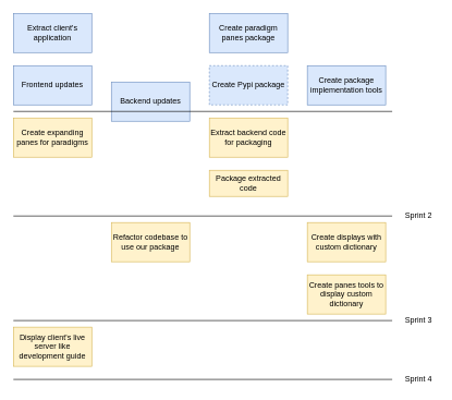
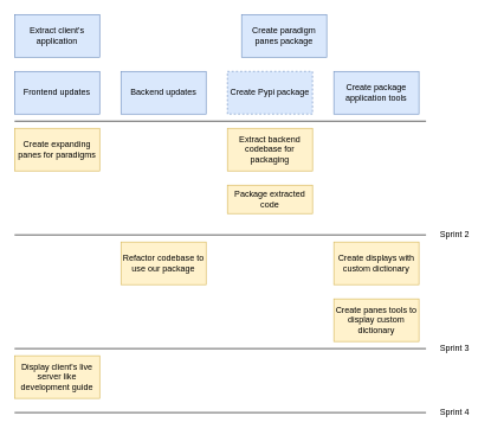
- <mxCell id="10" value="Create paradigm panes package" style="rounded=0;whiteSpace=wrap;html=1;fillColor=#dae8fc;strokeColor=#6c8ebf;" vertex="1" parent="1"><mxGeometry x="320" y="20" width="120" height="60" as="geometry" /></mxCell>
+ <mxCell id="10" value="Create paradigm panes package" style="rounded=0;whiteSpace=wrap;html=1;fillColor=#dae8fc;strokeColor=#6c8ebf;" vertex="1" parent="1"><mxGeometry x="340" y="20" width="120" height="60" as="geometry" /></mxCell>
- <mxCell id="14" value="Create package implementation tools" style="rounded=0;whiteSpace=wrap;html=1;fillColor=#dae8fc;strokeColor=#6c8ebf;" vertex="1" parent="1"><mxGeometry x="470" y="100" width="120" height="60" as="geometry" /></mxCell>
+ <mxCell id="14" value="Create package application tools" style="rounded=0;whiteSpace=wrap;html=1;fillColor=#dae8fc;strokeColor=#6c8ebf;" vertex="1" parent="1"><mxGeometry x="470" y="100" width="120" height="60" as="geometry" /></mxCell>
- <mxCell id="13" value="Backend updates" style="rounded=0;whiteSpace=wrap;html=1;fillColor=#dae8fc;strokeColor=#6c8ebf;" vertex="1" parent="1"><mxGeometry x="170" y="125" width="120" height="60" as="geometry" /></mxCell>
+ <mxCell id="13" value="Backend updates" style="rounded=0;whiteSpace=wrap;html=1;fillColor=#dae8fc;strokeColor=#6c8ebf;" vertex="1" parent="1"><mxGeometry x="170" y="100" width="120" height="60" as="geometry" /></mxCell>
- <mxCell id="2" value="Extract backend code for packaging" style="rounded=0;whiteSpace=wrap;html=1;fillColor=#fff2cc;strokeColor=#d6b656;" vertex="1" parent="1"><mxGeometry x="320" y="180" width="120" height="60" as="geometry" /></mxCell>
+ <mxCell id="2" value="Extract backend codebase for packaging" style="rounded=0;whiteSpace=wrap;html=1;fillColor=#fff2cc;strokeColor=#d6b656;" vertex="1" parent="1"><mxGeometry x="320" y="180" width="120" height="60" as="geometry" /></mxCell>
